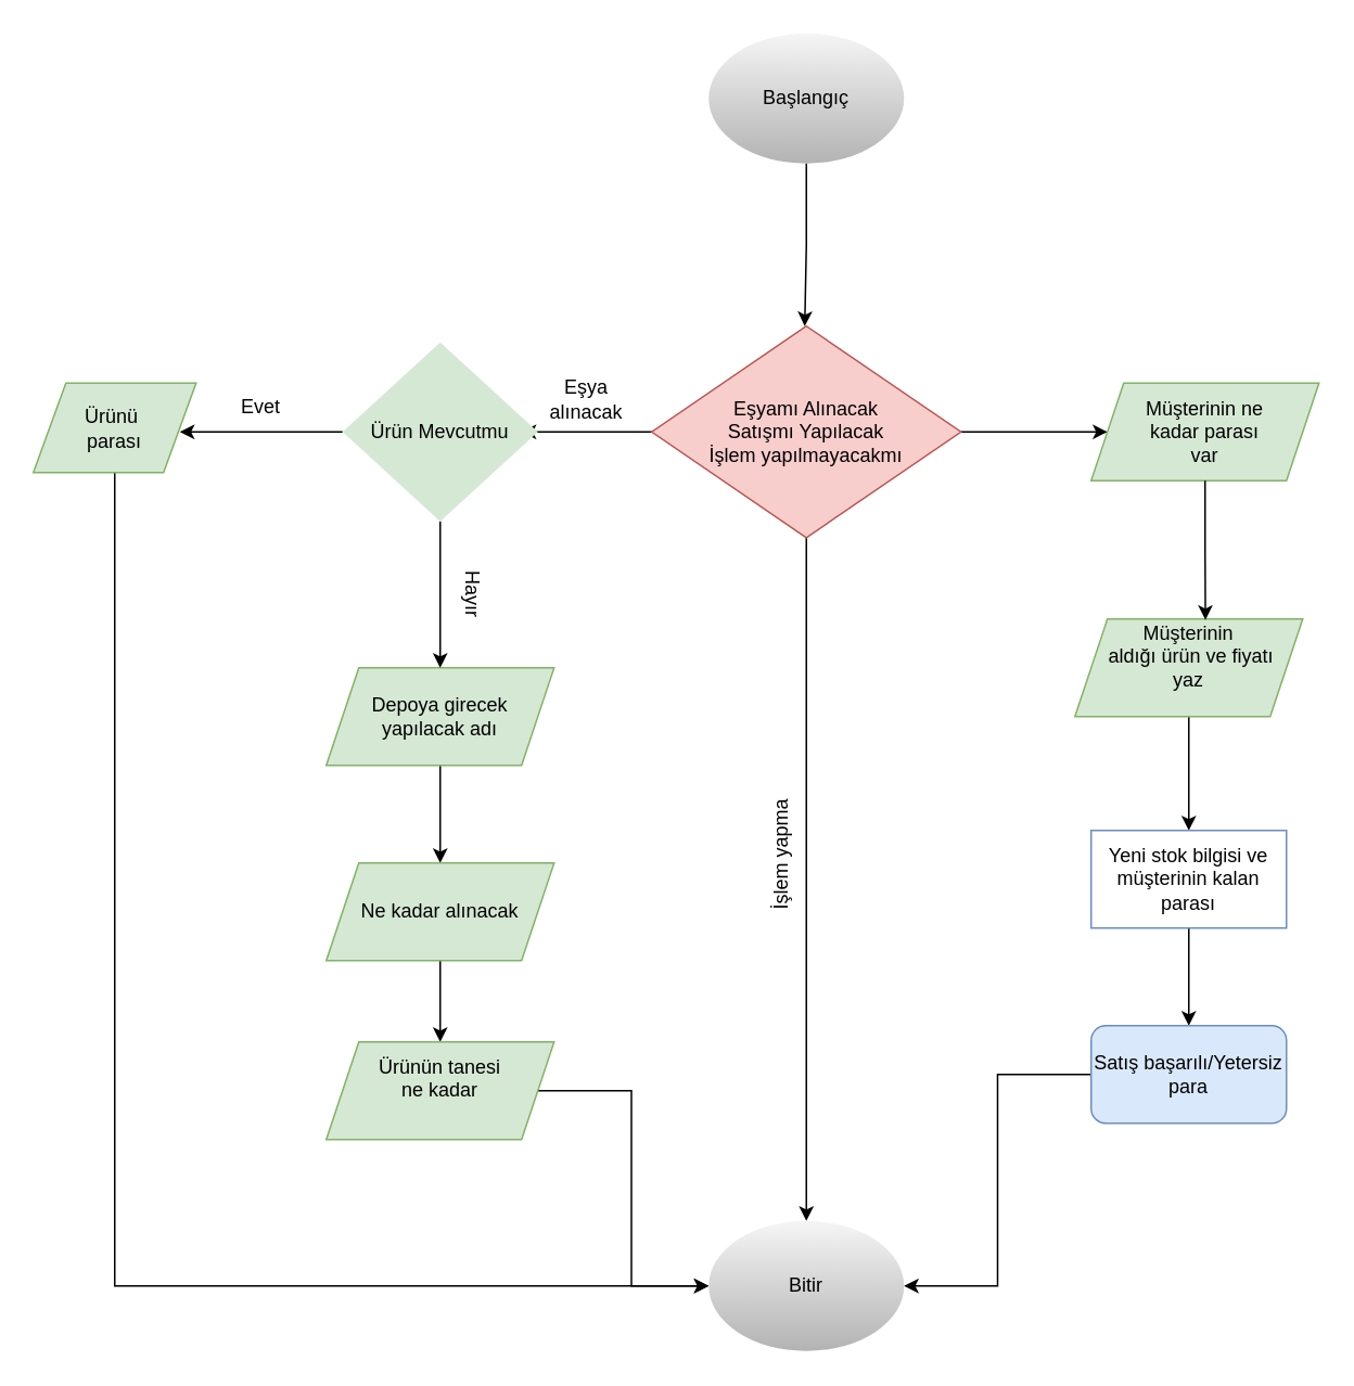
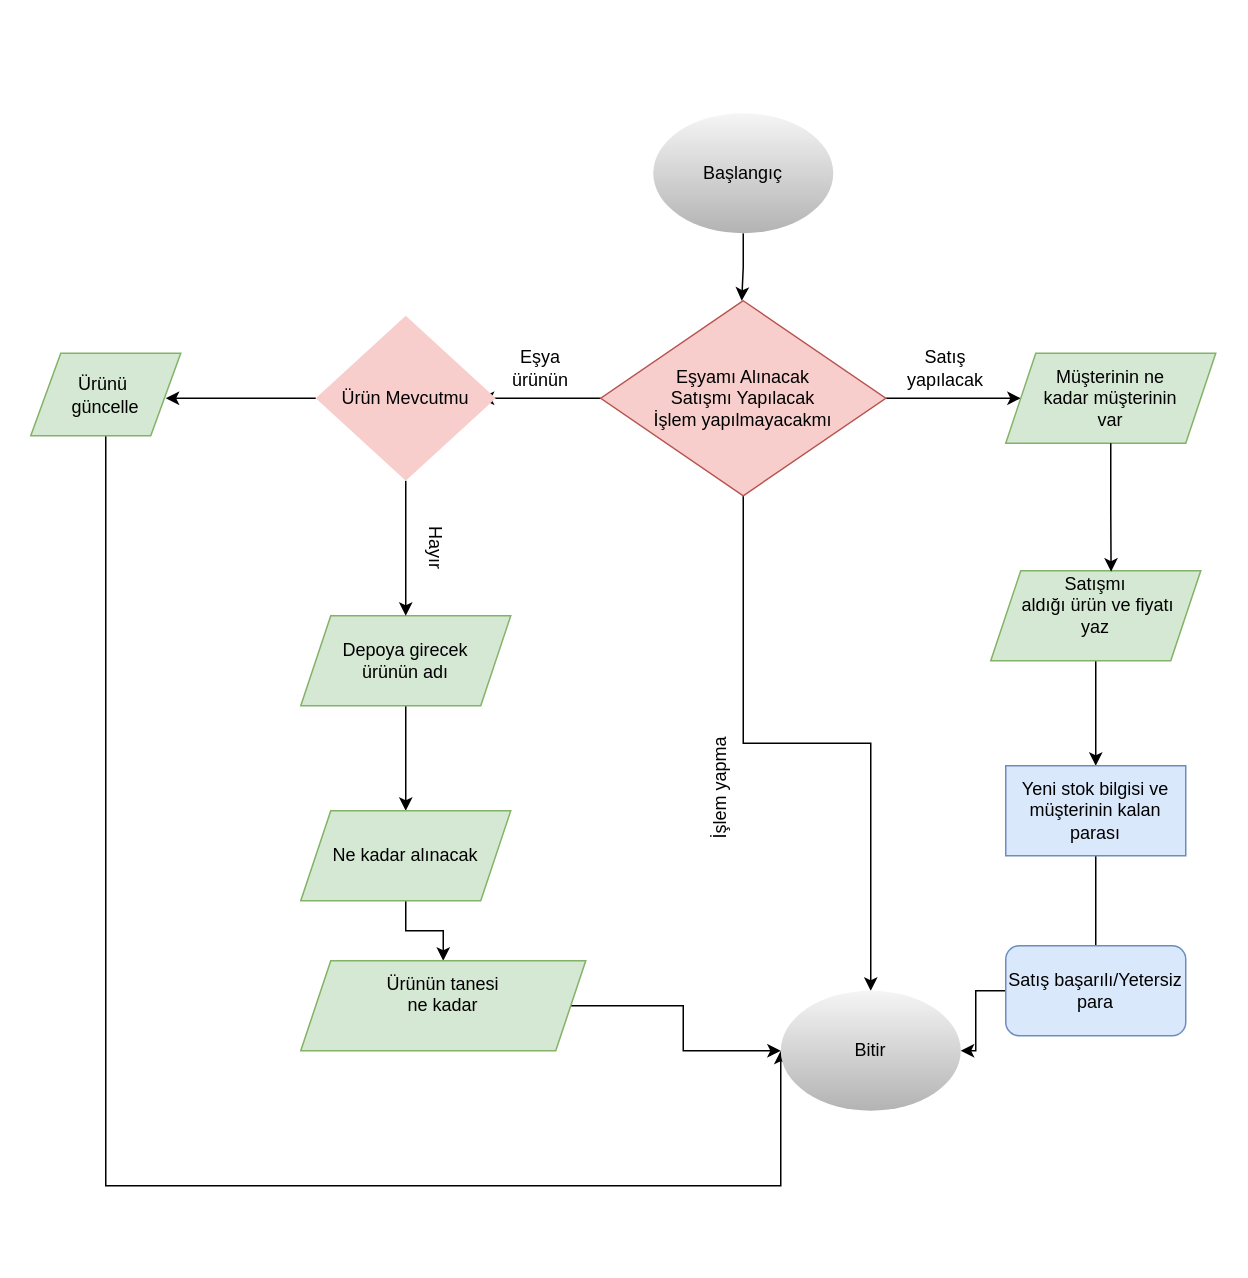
- <mxCell id="3" value="Başlangıç" style="ellipse;whiteSpace=wrap;html=1;fillColor=#f5f5f5;strokeColor=none;gradientColor=#b3b3b3;" parent="1" vertex="1"><mxGeometry x="435" y="20" width="120" height="80" as="geometry" /></mxCell>
+ <mxCell id="3" value="Başlangıç" style="ellipse;whiteSpace=wrap;html=1;fillColor=#f5f5f5;strokeColor=none;gradientColor=#b3b3b3;" parent="1" vertex="1"><mxGeometry x="435" y="75" width="120" height="80" as="geometry" /></mxCell>
- <mxCell id="17" value="Eşya alınacak" style="text;html=1;align=center;verticalAlign=middle;whiteSpace=wrap;rounded=0;" vertex="1" parent="1"><mxGeometry x="330" y="230" width="60" height="30" as="geometry" /></mxCell>
+ <mxCell id="17" value="Eşya ürünün" style="text;html=1;align=center;verticalAlign=middle;whiteSpace=wrap;rounded=0;" vertex="1" parent="1"><mxGeometry x="330" y="230" width="60" height="30" as="geometry" /></mxCell>
+ <mxCell id="18" value="Satış yapılacak" style="text;html=1;align=center;verticalAlign=middle;whiteSpace=wrap;rounded=0;" vertex="1" parent="1"><mxGeometry x="600" y="230" width="60" height="30" as="geometry" /></mxCell>
- <mxCell id="19" value="Evet" style="text;html=1;align=center;verticalAlign=middle;whiteSpace=wrap;rounded=0;" vertex="1" parent="1"><mxGeometry x="130" y="235" width="60" height="30" as="geometry" /></mxCell>
- <mxCell id="22" value="Ürünü&amp;nbsp;&lt;div&gt;parası&lt;/div&gt;" style="shape=parallelogram;perimeter=parallelogramPerimeter;whiteSpace=wrap;html=1;fixedSize=1;fillColor=#d5e8d4;strokeColor=#82b366;" vertex="1" parent="1"><mxGeometry x="20" y="235" width="100" height="55" as="geometry" /></mxCell>
+ <mxCell id="22" value="Ürünü&amp;nbsp;&lt;div&gt;güncelle&lt;/div&gt;" style="shape=parallelogram;perimeter=parallelogramPerimeter;whiteSpace=wrap;html=1;fixedSize=1;fillColor=#d5e8d4;strokeColor=#82b366;" vertex="1" parent="1"><mxGeometry x="20" y="235" width="100" height="55" as="geometry" /></mxCell>
- <mxCell id="16" value="Ürün Mevcutmu" style="rhombus;whiteSpace=wrap;html=1;fillColor=#d5e8d4;strokeColor=none;" vertex="1" parent="1"><mxGeometry x="210" y="210" width="120" height="110" as="geometry" /></mxCell>
+ <mxCell id="16" value="Ürün Mevcutmu" style="rhombus;whiteSpace=wrap;html=1;fillColor=#f8cecc;strokeColor=none;" vertex="1" parent="1"><mxGeometry x="210" y="210" width="120" height="110" as="geometry" /></mxCell>
- <mxCell id="24" value="Müşterinin ne&lt;div&gt;kadar parası&lt;/div&gt;&lt;div&gt;var&lt;/div&gt;" style="shape=parallelogram;perimeter=parallelogramPerimeter;whiteSpace=wrap;html=1;fixedSize=1;fillColor=#d5e8d4;strokeColor=#82b366;" vertex="1" parent="1"><mxGeometry x="670" y="235" width="140" height="60" as="geometry" /></mxCell>
+ <mxCell id="24" value="Müşterinin ne&lt;div&gt;kadar müşterinin&lt;/div&gt;&lt;div&gt;var&lt;/div&gt;" style="shape=parallelogram;perimeter=parallelogramPerimeter;whiteSpace=wrap;html=1;fixedSize=1;fillColor=#d5e8d4;strokeColor=#82b366;" vertex="1" parent="1"><mxGeometry x="670" y="235" width="140" height="60" as="geometry" /></mxCell>
- <mxCell id="26" value="Müşterinin&lt;div&gt;&amp;nbsp;aldığı ürün ve fiyatı&lt;/div&gt;&lt;div&gt;yaz&lt;/div&gt;&lt;div&gt;&lt;br&gt;&lt;/div&gt;" style="shape=parallelogram;perimeter=parallelogramPerimeter;whiteSpace=wrap;html=1;fixedSize=1;fillColor=#d5e8d4;strokeColor=#82b366;" vertex="1" parent="1"><mxGeometry x="660" y="380" width="140" height="60" as="geometry" /></mxCell>
+ <mxCell id="26" value="Satışmı&lt;div&gt;&amp;nbsp;aldığı ürün ve fiyatı&lt;/div&gt;&lt;div&gt;yaz&lt;/div&gt;&lt;div&gt;&lt;br&gt;&lt;/div&gt;" style="shape=parallelogram;perimeter=parallelogramPerimeter;whiteSpace=wrap;html=1;fixedSize=1;fillColor=#d5e8d4;strokeColor=#82b366;" vertex="1" parent="1"><mxGeometry x="660" y="380" width="140" height="60" as="geometry" /></mxCell>
- <mxCell id="9" value="Depoya girecek&lt;div&gt;yapılacak adı&lt;/div&gt;" style="shape=parallelogram;perimeter=parallelogramPerimeter;whiteSpace=wrap;html=1;fixedSize=1;fillColor=#d5e8d4;strokeColor=#82b366;" vertex="1" parent="1"><mxGeometry x="200" y="410" width="140" height="60" as="geometry" /></mxCell>
+ <mxCell id="9" value="Depoya girecek&lt;div&gt;ürünün adı&lt;/div&gt;" style="shape=parallelogram;perimeter=parallelogramPerimeter;whiteSpace=wrap;html=1;fixedSize=1;fillColor=#d5e8d4;strokeColor=#82b366;" vertex="1" parent="1"><mxGeometry x="200" y="410" width="140" height="60" as="geometry" /></mxCell>
- <mxCell id="29" value="Yeni stok bilgisi ve müşterinin kalan parası" style="rounded=0;whiteSpace=wrap;html=1;fillColor=#ffffff;strokeColor=#6c8ebf;" vertex="1" parent="1"><mxGeometry x="670" y="510" width="120" height="60" as="geometry" /></mxCell>
+ <mxCell id="29" value="Yeni stok bilgisi ve müşterinin kalan parası" style="rounded=0;whiteSpace=wrap;html=1;fillColor=#dae8fc;strokeColor=#6c8ebf;" vertex="1" parent="1"><mxGeometry x="670" y="510" width="120" height="60" as="geometry" /></mxCell>
- <mxCell id="11" value="Ne kadar alınacak" style="shape=parallelogram;perimeter=parallelogramPerimeter;whiteSpace=wrap;html=1;fixedSize=1;fillColor=#d5e8d4;strokeColor=#82b366;" vertex="1" parent="1"><mxGeometry x="200" y="530" width="140" height="60" as="geometry" /></mxCell>
+ <mxCell id="11" value="Ne kadar alınacak" style="shape=parallelogram;perimeter=parallelogramPerimeter;whiteSpace=wrap;html=1;fixedSize=1;fillColor=#d5e8d4;strokeColor=#82b366;" vertex="1" parent="1"><mxGeometry x="200" y="540" width="140" height="60" as="geometry" /></mxCell>
- <mxCell id="28" style="edgeStyle=orthogonalEdgeStyle;rounded=0;orthogonalLoop=1;jettySize=auto;html=1;entryX=0.5;entryY=0;entryDx=0;entryDy=0;" edge="1" parent="1" source="29" target="31"><mxGeometry relative="1" as="geometry" /></mxCell>
+ <mxCell id="28" style="edgeStyle=orthogonalEdgeStyle;rounded=0;orthogonalLoop=1;jettySize=auto;html=1;entryX=0.5;entryY=0;entryDx=0;entryDy=0;endArrow=none;" edge="1" parent="1" source="29" target="31"><mxGeometry relative="1" as="geometry" /></mxCell>
- <mxCell id="13" value="Ürünün tanesi&lt;div&gt;ne kadar&lt;br&gt;&lt;div&gt;&lt;br&gt;&lt;/div&gt;&lt;/div&gt;" style="shape=parallelogram;perimeter=parallelogramPerimeter;whiteSpace=wrap;html=1;fixedSize=1;fillColor=#d5e8d4;strokeColor=#82b366;" vertex="1" parent="1"><mxGeometry x="200" y="640" width="140" height="60" as="geometry" /></mxCell>
+ <mxCell id="13" value="Ürünün tanesi&lt;div&gt;ne kadar&lt;br&gt;&lt;div&gt;&lt;br&gt;&lt;/div&gt;&lt;/div&gt;" style="shape=parallelogram;perimeter=parallelogramPerimeter;whiteSpace=wrap;html=1;fixedSize=1;fillColor=#d5e8d4;strokeColor=#82b366;" vertex="1" parent="1"><mxGeometry x="200" y="640" width="190" height="60" as="geometry" /></mxCell>
- <mxCell id="23" value="Bitir" style="ellipse;whiteSpace=wrap;html=1;fillColor=#f5f5f5;gradientColor=#b3b3b3;strokeColor=none;" vertex="1" parent="1"><mxGeometry x="435" y="750" width="120" height="80" as="geometry" /></mxCell>
+ <mxCell id="23" value="Bitir" style="ellipse;whiteSpace=wrap;html=1;fillColor=#f5f5f5;gradientColor=#b3b3b3;strokeColor=none;" vertex="1" parent="1"><mxGeometry x="520" y="660" width="120" height="80" as="geometry" /></mxCell>
